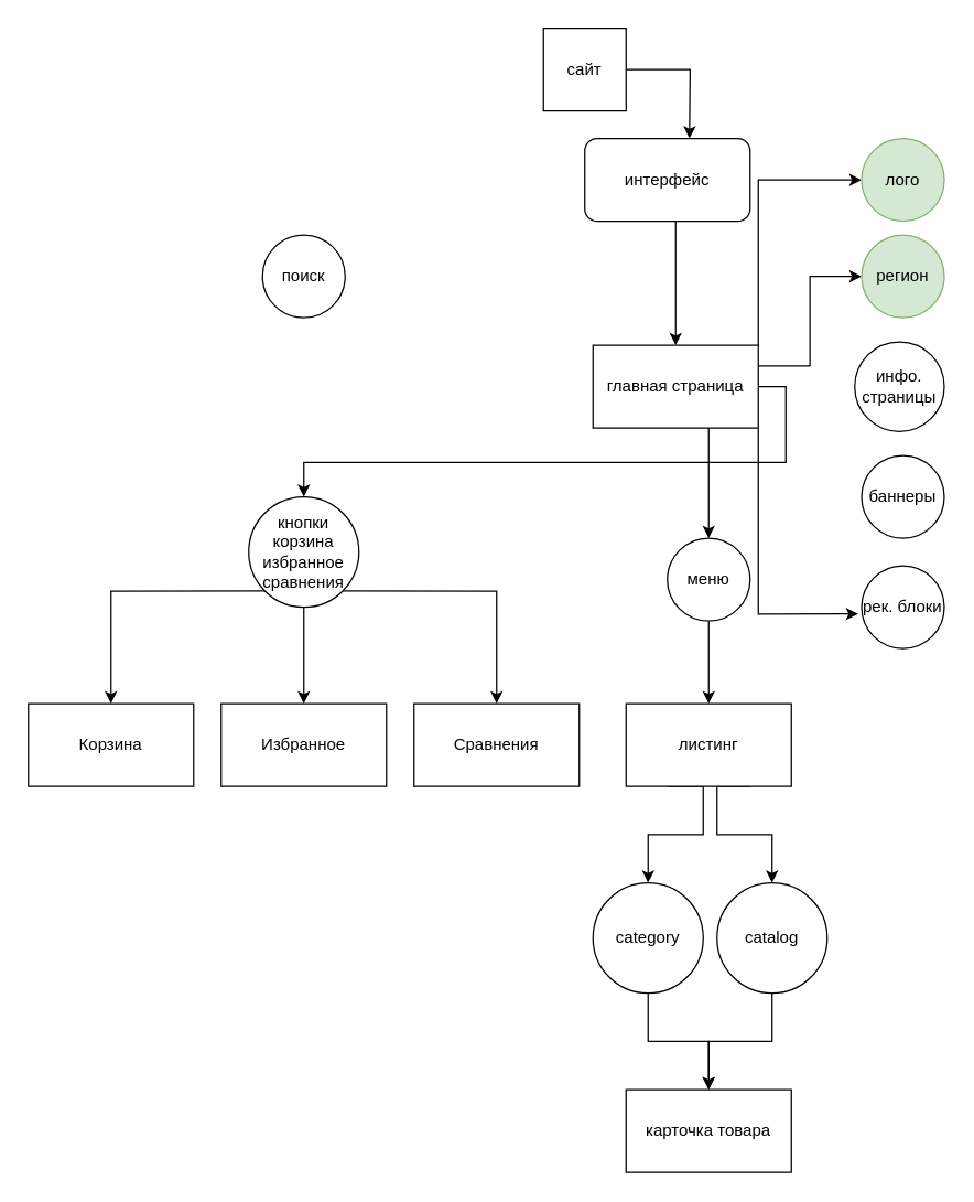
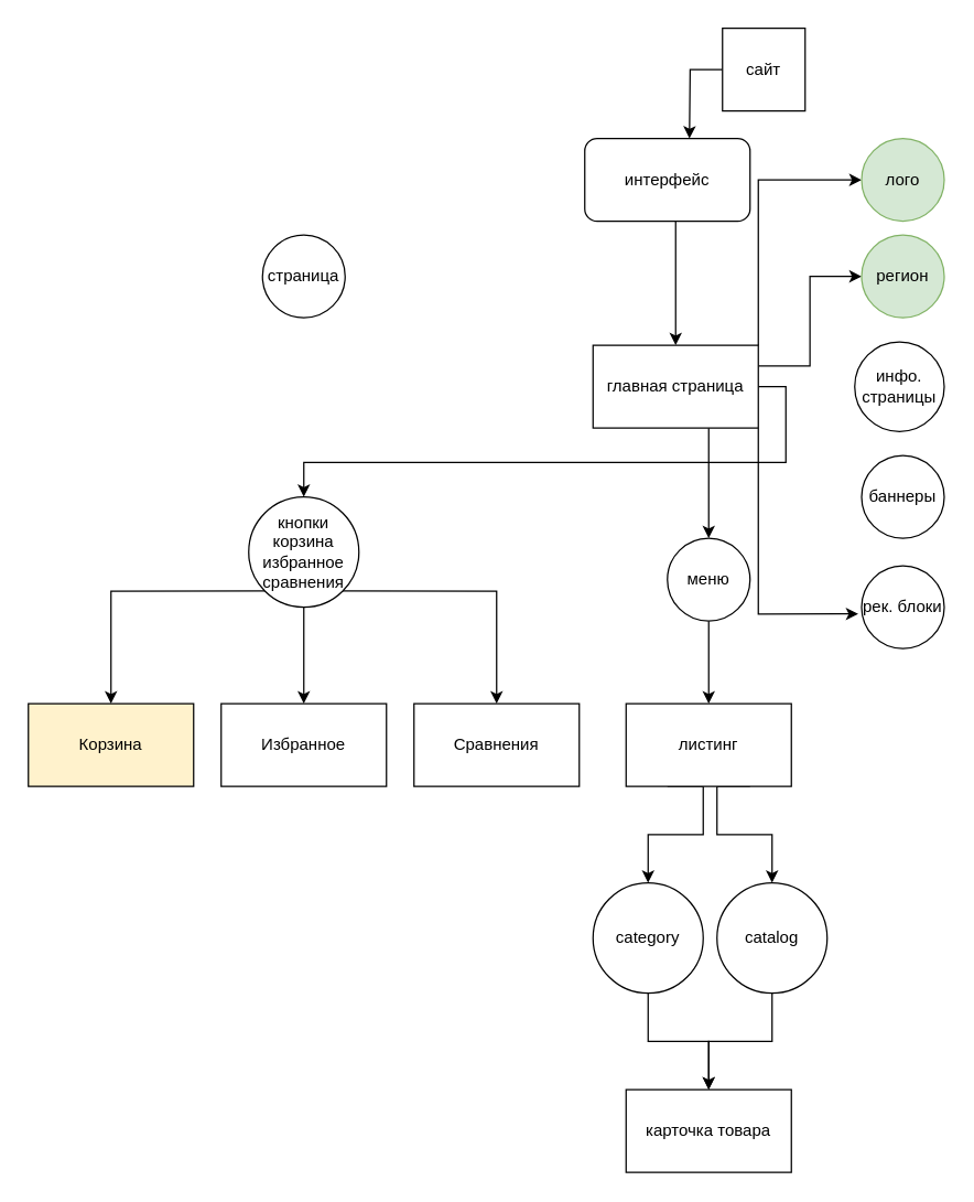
- <mxCell id="3" value="сайт" style="whiteSpace=wrap;html=1;aspect=fixed;" vertex="1" parent="1"><mxGeometry x="394" y="20" width="60" height="60" as="geometry" /></mxCell>
+ <mxCell id="3" value="сайт" style="whiteSpace=wrap;html=1;aspect=fixed;" vertex="1" parent="1"><mxGeometry x="524" y="20" width="60" height="60" as="geometry" /></mxCell>
- <mxCell id="27" value="поиск" style="ellipse;whiteSpace=wrap;html=1;" vertex="1" parent="1"><mxGeometry x="190" y="170" width="60" height="60" as="geometry" /></mxCell>
+ <mxCell id="27" value="страница" style="ellipse;whiteSpace=wrap;html=1;" vertex="1" parent="1"><mxGeometry x="190" y="170" width="60" height="60" as="geometry" /></mxCell>
- <mxCell id="25" value="Корзина" style="rounded=0;whiteSpace=wrap;html=1;" vertex="1" parent="1"><mxGeometry x="20" y="510" width="120" height="60" as="geometry" /></mxCell>
+ <mxCell id="25" value="Корзина" style="rounded=0;whiteSpace=wrap;html=1;fillColor=#fff2cc;" vertex="1" parent="1"><mxGeometry x="20" y="510" width="120" height="60" as="geometry" /></mxCell>
